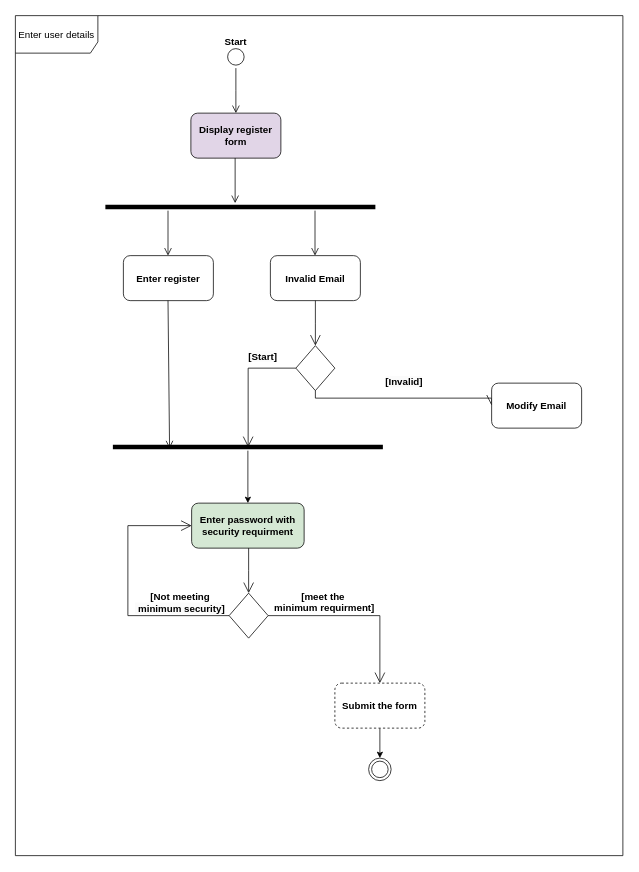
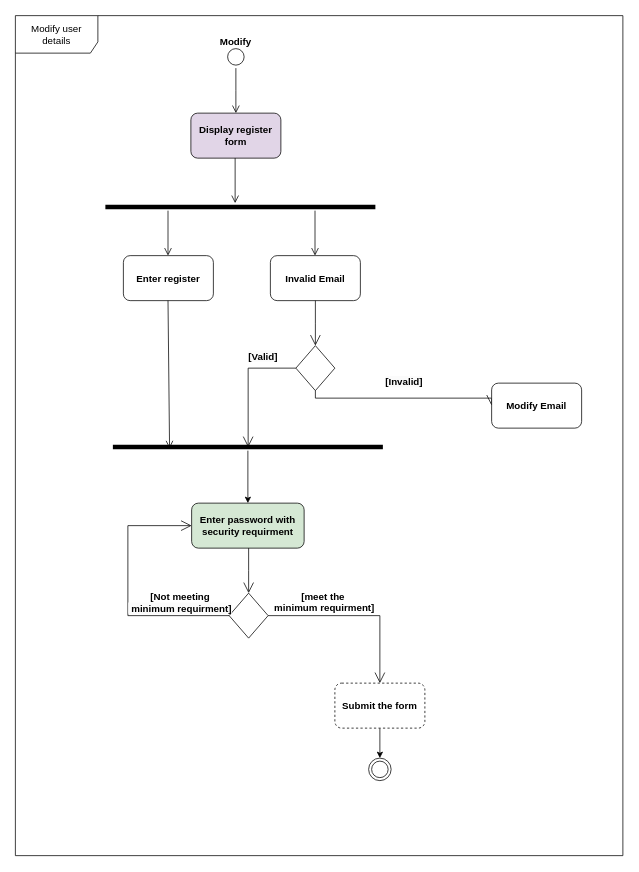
- <mxCell id="2" value="Enter user details" style="shape=umlFrame;whiteSpace=wrap;html=1;pointerEvents=0;width=110;height=50;fontSize=13;" vertex="1" parent="1"><mxGeometry x="20" y="20" width="810" height="1120" as="geometry" /></mxCell>
+ <mxCell id="2" value="Modify user details" style="shape=umlFrame;whiteSpace=wrap;html=1;pointerEvents=0;width=110;height=50;fontSize=13;" vertex="1" parent="1"><mxGeometry x="20" y="20" width="810" height="1120" as="geometry" /></mxCell>
- <mxCell id="5" value="&lt;b style=&quot;font-size: 13px;&quot;&gt;Start&lt;/b&gt;" style="text;html=1;align=center;verticalAlign=middle;whiteSpace=wrap;rounded=0;fontSize=13;" vertex="1" parent="1"><mxGeometry x="284" y="40" width="60" height="30" as="geometry" /></mxCell>
+ <mxCell id="5" value="&lt;b style=&quot;font-size: 13px;&quot;&gt;Modify&lt;/b&gt;" style="text;html=1;align=center;verticalAlign=middle;whiteSpace=wrap;rounded=0;fontSize=13;" vertex="1" parent="1"><mxGeometry x="284" y="40" width="60" height="30" as="geometry" /></mxCell>
- <mxCell id="21" value="&lt;b style=&quot;forced-color-adjust: none; color: rgb(0, 0, 0); font-family: Helvetica; font-size: 13px; font-style: normal; font-variant-ligatures: normal; font-variant-caps: normal; letter-spacing: normal; orphans: 2; text-align: center; text-indent: 0px; text-transform: none; widows: 2; word-spacing: 0px; -webkit-text-stroke-width: 0px; white-space: nowrap; background-color: rgb(251, 251, 251); text-decoration-thickness: initial; text-decoration-style: initial; text-decoration-color: initial;&quot;&gt;&lt;font style=&quot;forced-color-adjust: none; font-size: 13px;&quot;&gt;[Start]&lt;/font&gt;&lt;/b&gt;" style="text;whiteSpace=wrap;html=1;fontSize=13;" vertex="1" parent="1"><mxGeometry x="329" y="460" width="70" height="30" as="geometry" /></mxCell>
+ <mxCell id="21" value="&lt;b style=&quot;forced-color-adjust: none; color: rgb(0, 0, 0); font-family: Helvetica; font-size: 13px; font-style: normal; font-variant-ligatures: normal; font-variant-caps: normal; letter-spacing: normal; orphans: 2; text-align: center; text-indent: 0px; text-transform: none; widows: 2; word-spacing: 0px; -webkit-text-stroke-width: 0px; white-space: nowrap; background-color: rgb(251, 251, 251); text-decoration-thickness: initial; text-decoration-style: initial; text-decoration-color: initial;&quot;&gt;&lt;font style=&quot;forced-color-adjust: none; font-size: 13px;&quot;&gt;[Valid]&lt;/font&gt;&lt;/b&gt;" style="text;whiteSpace=wrap;html=1;fontSize=13;" vertex="1" parent="1"><mxGeometry x="329" y="460" width="70" height="30" as="geometry" /></mxCell>
- <mxCell id="27" value="&lt;div style=&quot;font-size: 13px;&quot;&gt;&lt;b style=&quot;text-wrap: nowrap; font-size: 13px;&quot;&gt;&lt;font style=&quot;font-size: 13px;&quot;&gt;[Not meeting&lt;/font&gt;&lt;/b&gt;&lt;/div&gt;&lt;div style=&quot;font-size: 13px;&quot;&gt;&lt;b style=&quot;forced-color-adjust: none; color: rgb(0, 0, 0); font-family: Helvetica; font-size: 13px; font-style: normal; font-variant-ligatures: normal; font-variant-caps: normal; letter-spacing: normal; orphans: 2; text-indent: 0px; text-transform: none; widows: 2; word-spacing: 0px; -webkit-text-stroke-width: 0px; white-space: nowrap; background-color: rgb(251, 251, 251); text-decoration-thickness: initial; text-decoration-style: initial; text-decoration-color: initial;&quot;&gt;&lt;font style=&quot;forced-color-adjust: none; font-size: 13px;&quot;&gt;&amp;nbsp;minimum security]&lt;/font&gt;&lt;/b&gt;&lt;/div&gt;" style="text;whiteSpace=wrap;html=1;align=center;fontSize=13;" vertex="1" parent="1"><mxGeometry x="170" y="780" width="140" height="50" as="geometry" /></mxCell>
+ <mxCell id="27" value="&lt;div style=&quot;font-size: 13px;&quot;&gt;&lt;b style=&quot;text-wrap: nowrap; font-size: 13px;&quot;&gt;&lt;font style=&quot;font-size: 13px;&quot;&gt;[Not meeting&lt;/font&gt;&lt;/b&gt;&lt;/div&gt;&lt;div style=&quot;font-size: 13px;&quot;&gt;&lt;b style=&quot;forced-color-adjust: none; color: rgb(0, 0, 0); font-family: Helvetica; font-size: 13px; font-style: normal; font-variant-ligatures: normal; font-variant-caps: normal; letter-spacing: normal; orphans: 2; text-indent: 0px; text-transform: none; widows: 2; word-spacing: 0px; -webkit-text-stroke-width: 0px; white-space: nowrap; background-color: rgb(251, 251, 251); text-decoration-thickness: initial; text-decoration-style: initial; text-decoration-color: initial;&quot;&gt;&lt;font style=&quot;forced-color-adjust: none; font-size: 13px;&quot;&gt;&amp;nbsp;minimum requirment]&lt;/font&gt;&lt;/b&gt;&lt;/div&gt;" style="text;whiteSpace=wrap;html=1;align=center;fontSize=13;" vertex="1" parent="1"><mxGeometry x="170" y="780" width="140" height="50" as="geometry" /></mxCell>
